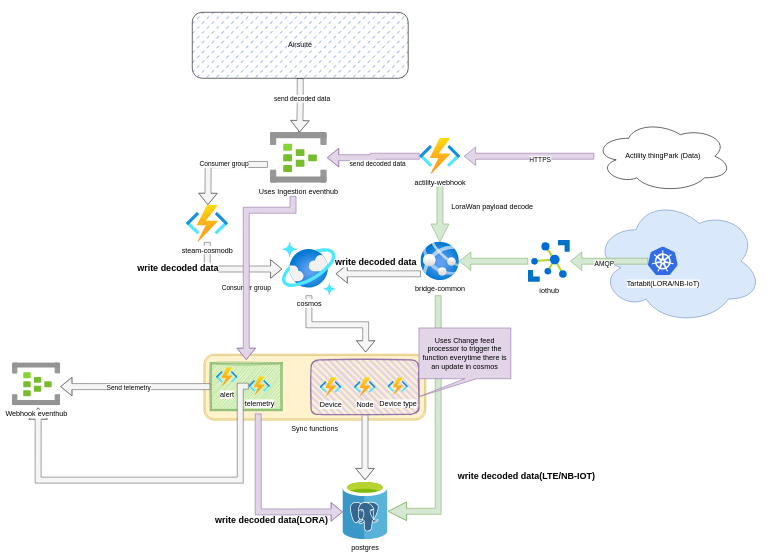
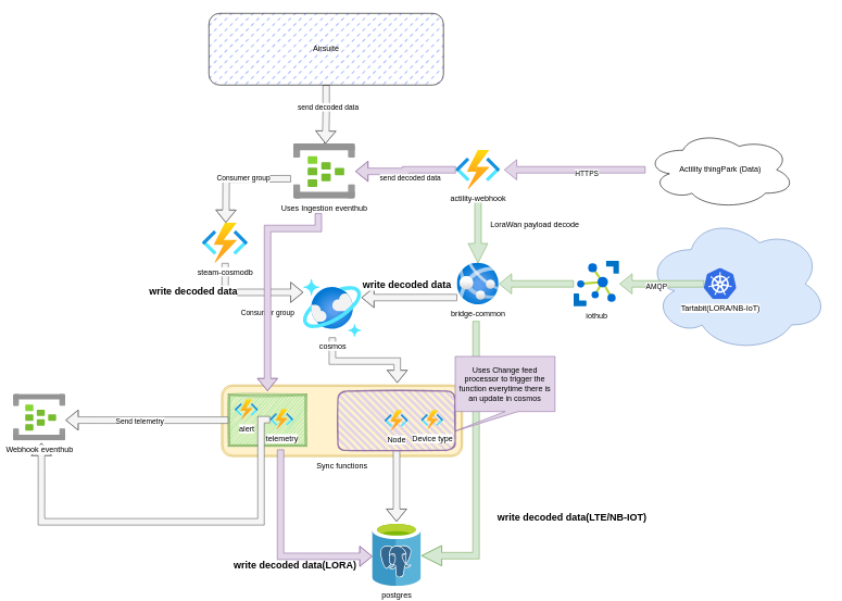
- <mxCell id="33" value="cosmos" style="image;aspect=fixed;html=1;points=[];align=center;fontSize=12;image=img/lib/azure2/databases/Azure_Cosmos_DB.svg;" parent="1" vertex="1"><mxGeometry x="470" y="403" width="89" height="89" as="geometry" /></mxCell>
+ <mxCell id="33" value="cosmos" style="image;aspect=fixed;html=1;points=[];align=center;fontSize=12;image=img/lib/azure2/databases/Azure_Cosmos_DB.svg;" parent="1" vertex="1"><mxGeometry x="465" y="428" width="89" height="89" as="geometry" /></mxCell>
- <mxCell id="27" value="Device" style="image;aspect=fixed;html=1;points=[];align=center;fontSize=12;image=img/lib/azure2/iot/Function_Apps.svg;" parent="1" vertex="1"><mxGeometry x="533" y="629.12" width="36" height="31.76" as="geometry" /></mxCell>
